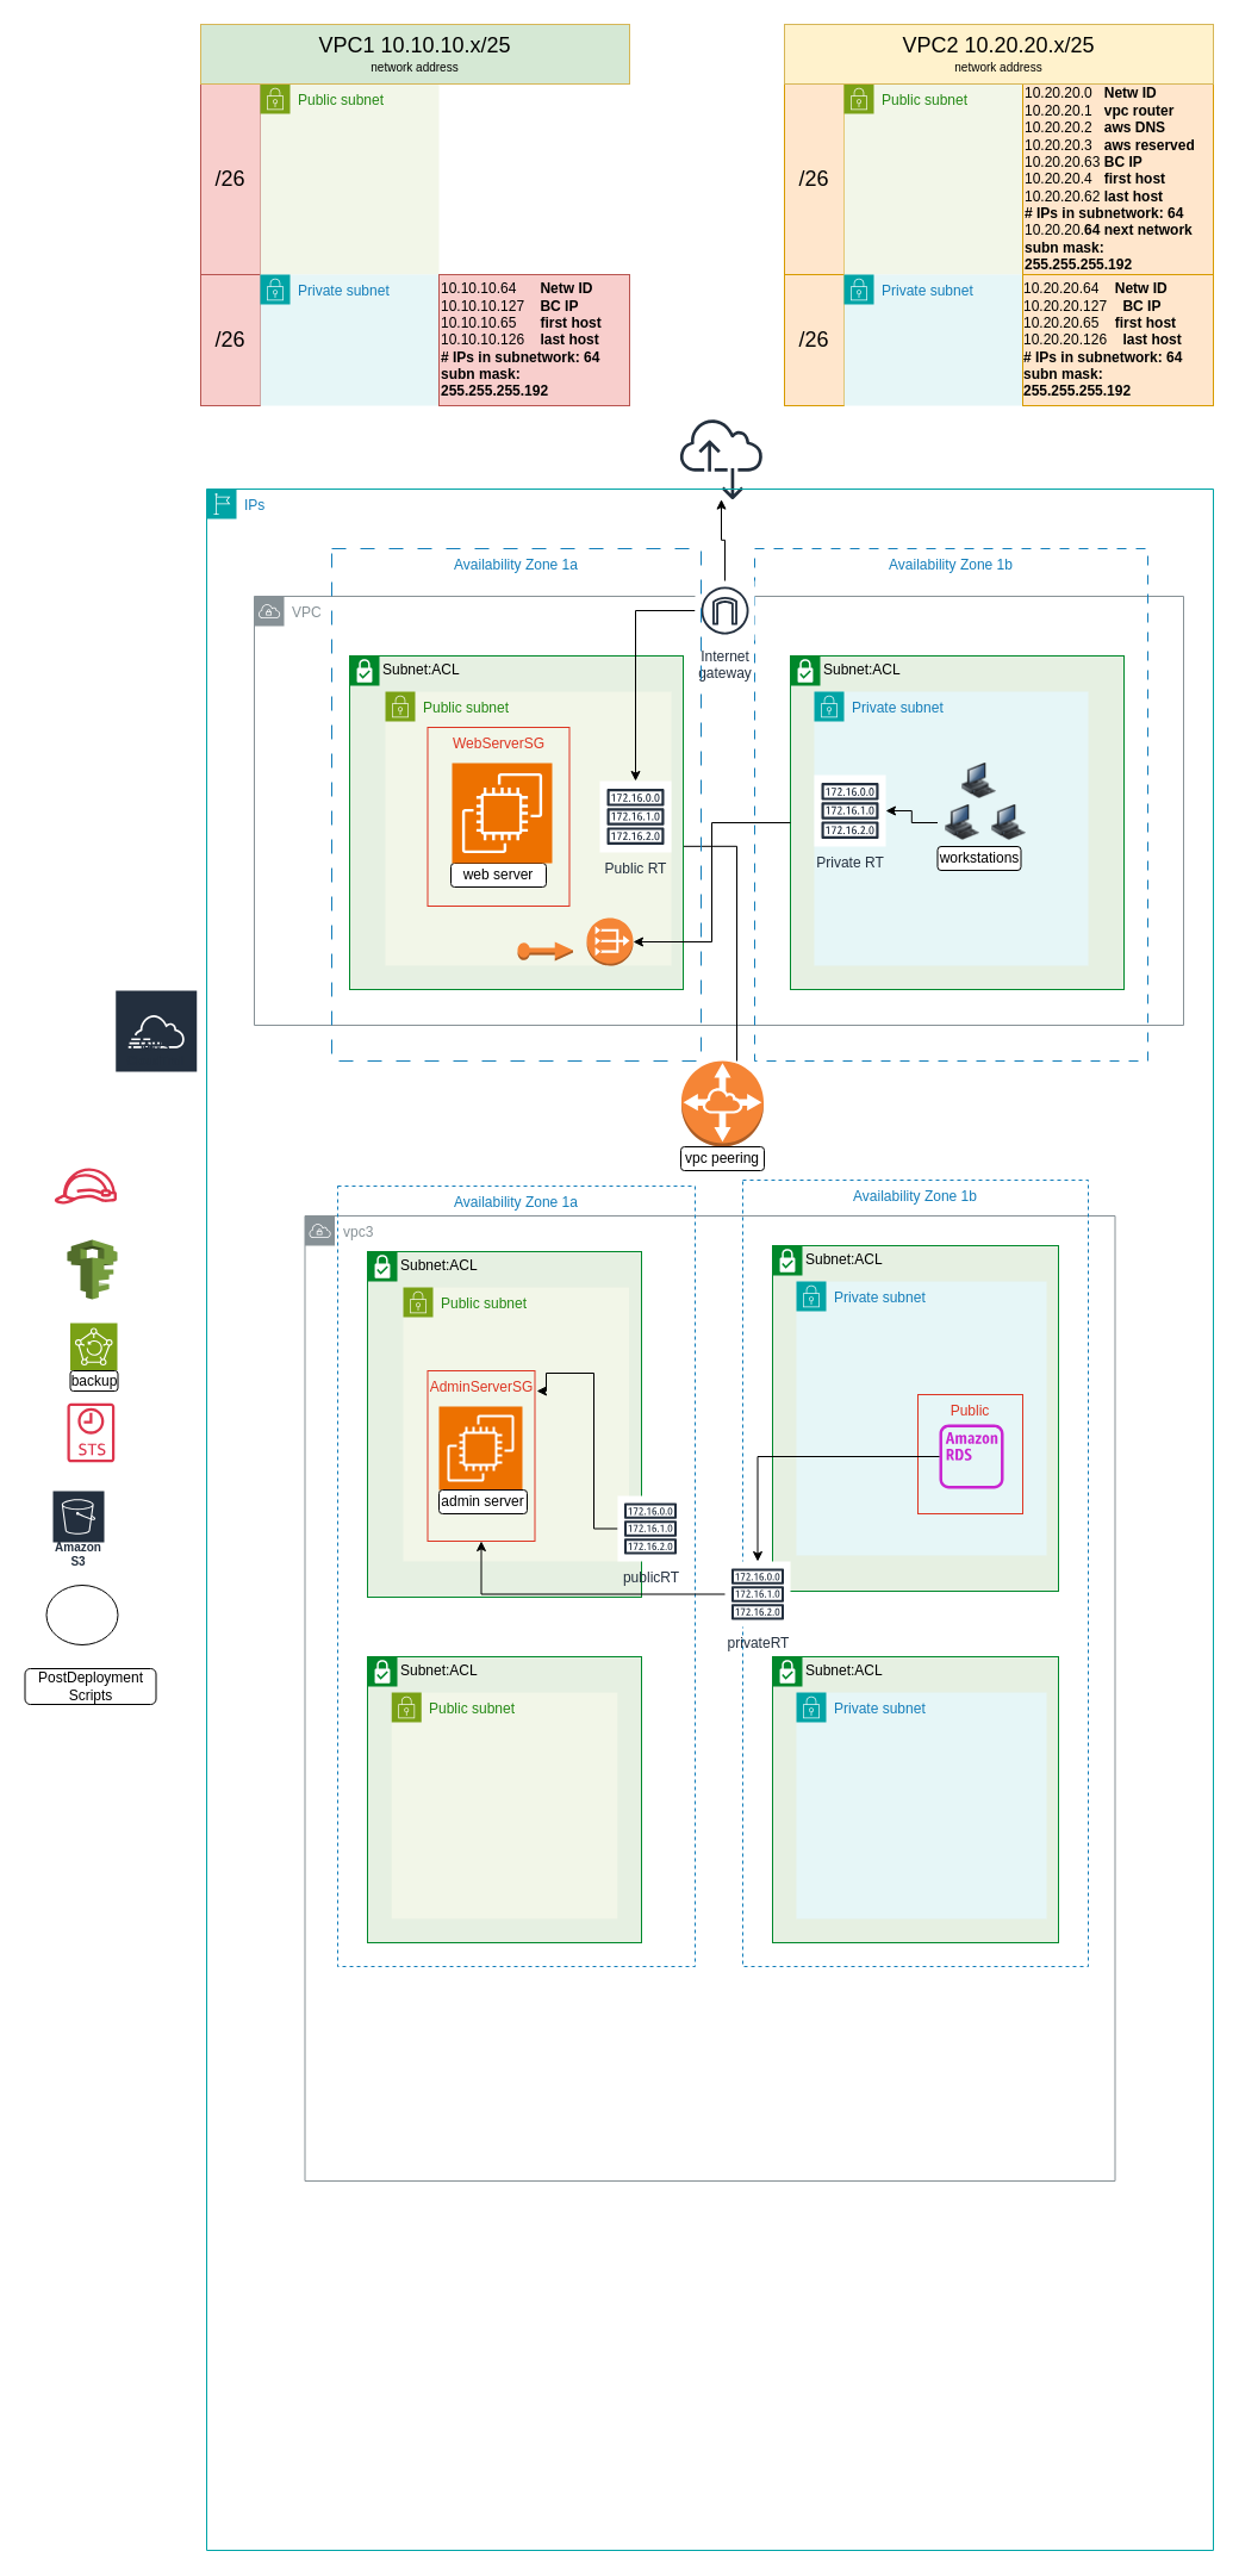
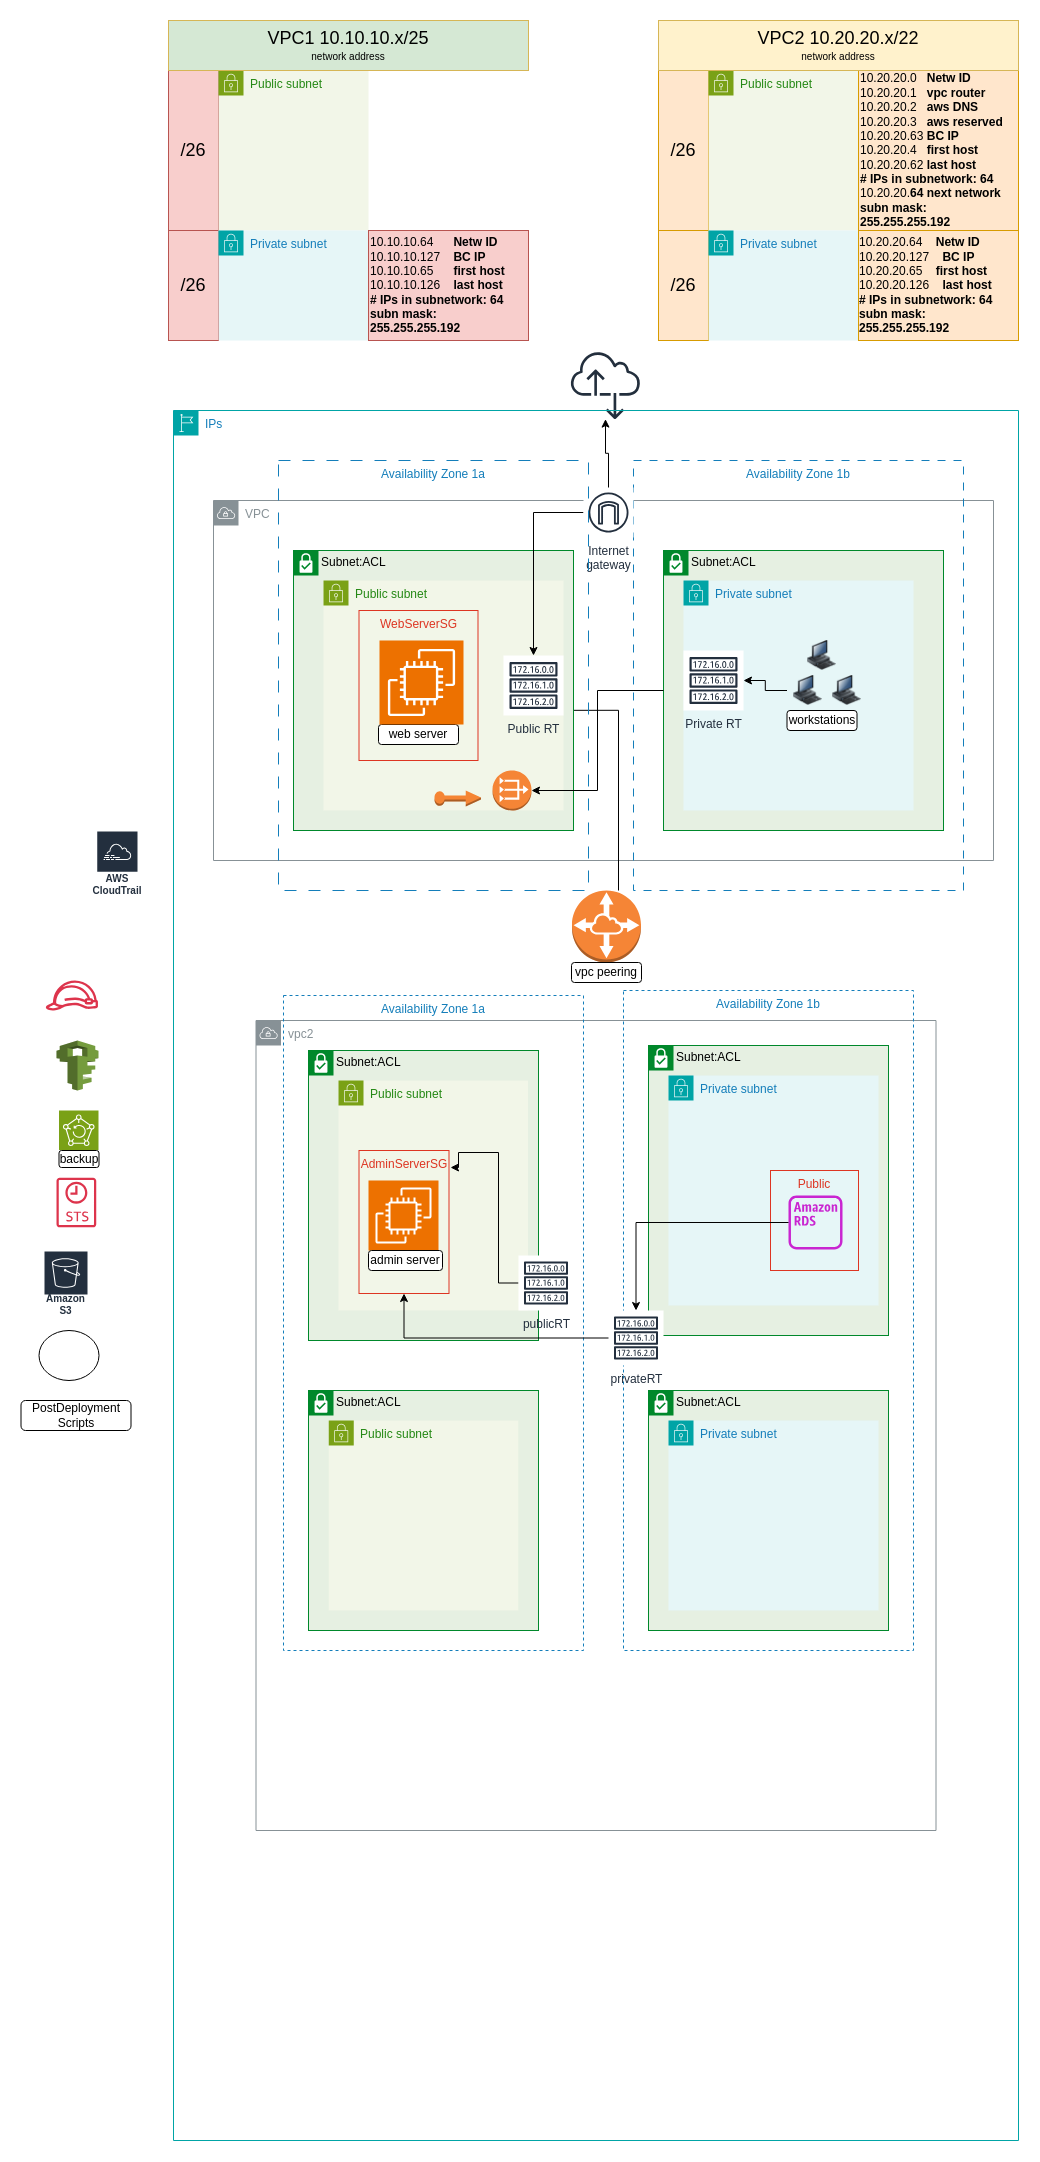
- <mxCell id="23" value="&lt;div&gt;&lt;font style=&quot;font-size: 18px;&quot;&gt;VPC2 10.20.20.x/25&lt;br&gt;&lt;/font&gt;&lt;/div&gt;&lt;div&gt;&lt;font style=&quot;font-size: 10px;&quot;&gt;network address&lt;font&gt;&lt;br&gt;&lt;/font&gt;&lt;/font&gt;&lt;/div&gt;" style="rounded=0;whiteSpace=wrap;html=1;fillColor=#fff2cc;strokeColor=#d6b656;" parent="1" vertex="1"><mxGeometry x="658" y="20" width="360" height="50" as="geometry" /></mxCell>
+ <mxCell id="23" value="&lt;div&gt;&lt;font style=&quot;font-size: 18px;&quot;&gt;VPC2 10.20.20.x/22&lt;br&gt;&lt;/font&gt;&lt;/div&gt;&lt;div&gt;&lt;font style=&quot;font-size: 10px;&quot;&gt;network address&lt;font&gt;&lt;br&gt;&lt;/font&gt;&lt;/font&gt;&lt;/div&gt;" style="rounded=0;whiteSpace=wrap;html=1;fillColor=#fff2cc;strokeColor=#d6b656;" parent="1" vertex="1"><mxGeometry x="658" y="20" width="360" height="50" as="geometry" /></mxCell>
- <mxCell id="22" value="AWS&#10;CloudTrail" style="sketch=0;outlineConnect=0;fontColor=#232F3E;gradientColor=none;strokeColor=#ffffff;fillColor=#232F3E;dashed=0;verticalLabelPosition=middle;verticalAlign=bottom;align=center;html=1;whiteSpace=wrap;fontSize=10;fontStyle=1;spacing=3;shape=mxgraph.aws4.productIcon;prIcon=mxgraph.aws4.cloudtrail;" parent="1" vertex="1"><mxGeometry x="95.74" y="830" width="70" height="70" as="geometry" /></mxCell>
+ <mxCell id="22" value="AWS&#10;CloudTrail" style="sketch=0;outlineConnect=0;fontColor=#232F3E;gradientColor=none;strokeColor=#ffffff;fillColor=#232F3E;dashed=0;verticalLabelPosition=middle;verticalAlign=bottom;align=center;html=1;whiteSpace=wrap;fontSize=10;fontStyle=1;spacing=3;shape=mxgraph.aws4.productIcon;prIcon=mxgraph.aws4.cloudtrail;" parent="1" vertex="1"><mxGeometry x="95.74" y="830" width="42.26" height="70" as="geometry" /></mxCell>
- <mxCell id="27" value="vpc3" style="sketch=0;outlineConnect=0;gradientColor=none;html=1;whiteSpace=wrap;fontSize=12;fontStyle=0;shape=mxgraph.aws4.group;grIcon=mxgraph.aws4.group_vpc;strokeColor=#879196;fillColor=none;verticalAlign=top;align=left;spacingLeft=30;fontColor=#879196;dashed=0;" parent="26" vertex="1"><mxGeometry x="82.5" y="610" width="680" height="810" as="geometry" /></mxCell>
+ <mxCell id="27" value="vpc2" style="sketch=0;outlineConnect=0;gradientColor=none;html=1;whiteSpace=wrap;fontSize=12;fontStyle=0;shape=mxgraph.aws4.group;grIcon=mxgraph.aws4.group_vpc;strokeColor=#879196;fillColor=none;verticalAlign=top;align=left;spacingLeft=30;fontColor=#879196;dashed=0;" parent="26" vertex="1"><mxGeometry x="82.5" y="610" width="680" height="810" as="geometry" /></mxCell>
